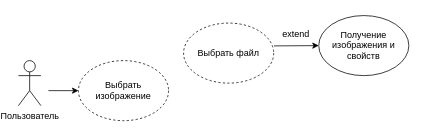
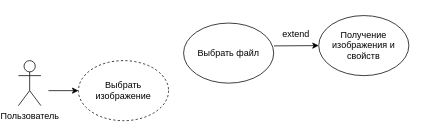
- <mxCell id="6" value="Выбрать файл" style="ellipse;whiteSpace=wrap;html=1;dashed=1;" vertex="1" parent="1"><mxGeometry x="240" y="30" width="120" height="80" as="geometry" /></mxCell>
+ <mxCell id="6" value="Выбрать файл" style="ellipse;whiteSpace=wrap;html=1;" vertex="1" parent="1"><mxGeometry x="240" y="30" width="120" height="80" as="geometry" /></mxCell>
